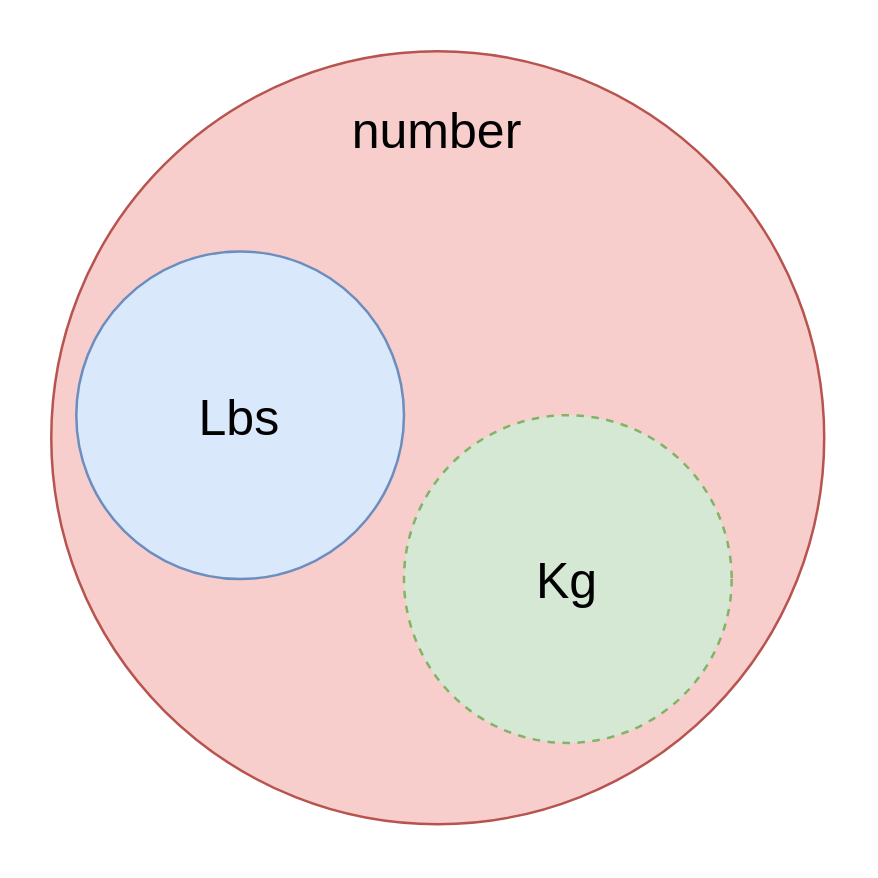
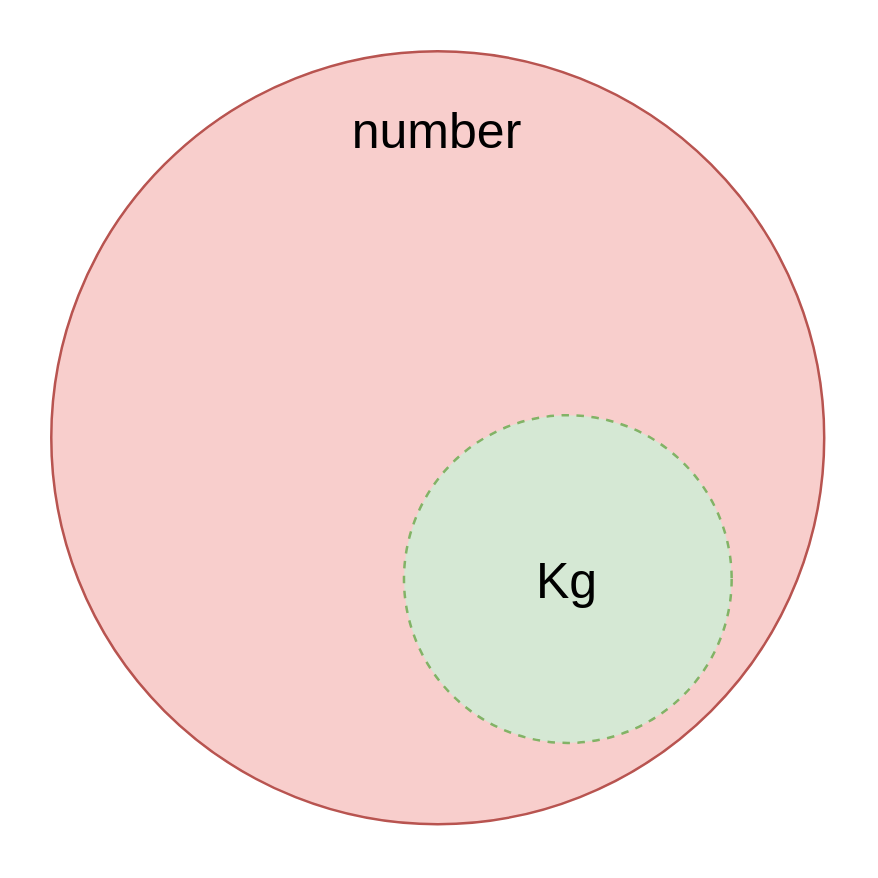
- <mxCell id="4" value="Lbs" style="ellipse;whiteSpace=wrap;html=1;aspect=fixed;rounded=1;shadow=0;glass=0;labelBackgroundColor=none;strokeColor=#6c8ebf;strokeWidth=1;fillColor=#dae8fc;fontFamily=Helvetica;fontSize=20;align=center;spacing=15;verticalAlign=middle;" vertex="1" parent="1"><mxGeometry x="30" y="100" width="131" height="131" as="geometry" /></mxCell>
